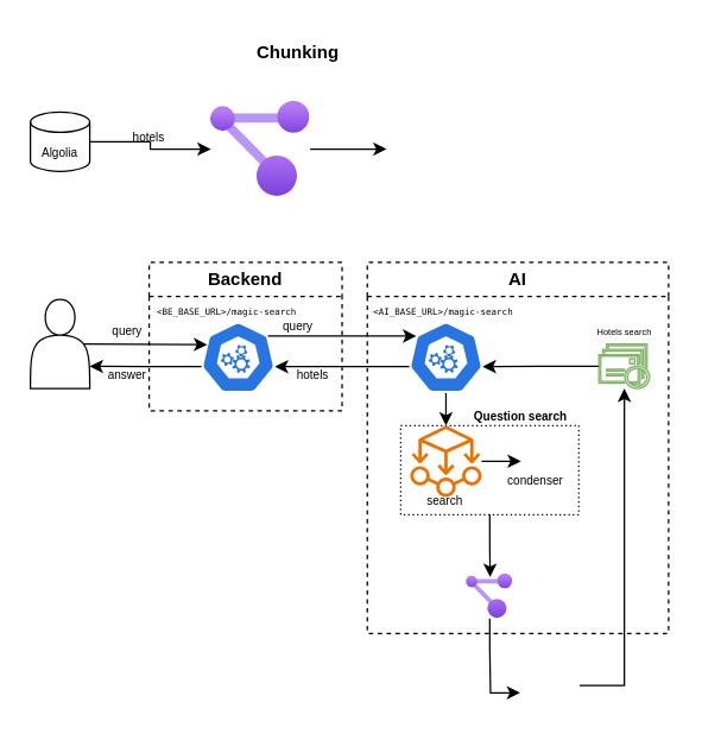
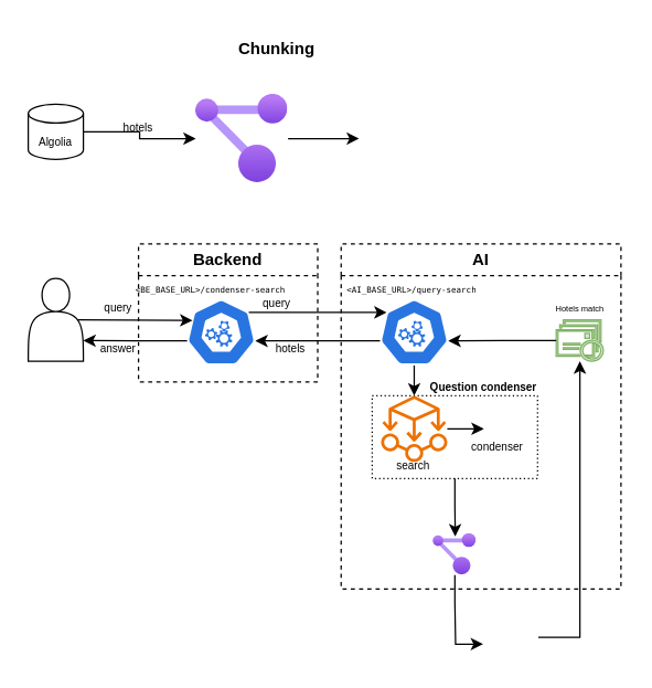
- <mxCell id="9" value="&lt;pre&gt;&lt;font style=&quot;font-size: 6px;&quot;&gt;&amp;lt;BE_BASE_URL&amp;gt;/magic-search&lt;/font&gt;&lt;/pre&gt;" style="text;html=1;align=center;verticalAlign=middle;resizable=0;points=[];autosize=1;strokeColor=none;fillColor=none;" vertex="1" parent="7"><mxGeometry x="-8" y="7" width="120" height="50" as="geometry" /></mxCell>
+ <mxCell id="9" value="&lt;pre&gt;&lt;font style=&quot;font-size: 6px;&quot;&gt;&amp;lt;BE_BASE_URL&amp;gt;/condenser-search&lt;/font&gt;&lt;/pre&gt;" style="text;html=1;align=center;verticalAlign=middle;resizable=0;points=[];autosize=1;strokeColor=none;fillColor=none;" vertex="1" parent="7"><mxGeometry x="-8" y="7" width="120" height="50" as="geometry" /></mxCell>
- <mxCell id="17" value="&lt;pre&gt;&lt;font style=&quot;font-size: 6px;&quot;&gt;&amp;lt;AI_BASE_URL&amp;gt;/magic-search&lt;/font&gt;&lt;/pre&gt;" style="text;html=1;align=center;verticalAlign=middle;resizable=0;points=[];autosize=1;strokeColor=none;fillColor=none;" vertex="1" parent="13"><mxGeometry x="-9" y="7" width="120" height="50" as="geometry" /></mxCell>
+ <mxCell id="17" value="&lt;pre&gt;&lt;font style=&quot;font-size: 6px;&quot;&gt;&amp;lt;AI_BASE_URL&amp;gt;/query-search&lt;/font&gt;&lt;/pre&gt;" style="text;html=1;align=center;verticalAlign=middle;resizable=0;points=[];autosize=1;strokeColor=none;fillColor=none;" vertex="1" parent="13"><mxGeometry x="-9" y="7" width="120" height="50" as="geometry" /></mxCell>
- <mxCell id="25" value="&lt;font style=&quot;font-size: 6px;&quot;&gt;Hotels search&lt;/font&gt;" style="text;html=1;align=center;verticalAlign=middle;resizable=0;points=[];autosize=1;strokeColor=none;fillColor=none;" vertex="1" parent="13"><mxGeometry x="143.12" y="30" width="60" height="30" as="geometry" /></mxCell>
+ <mxCell id="25" value="&lt;font style=&quot;font-size: 6px;&quot;&gt;Hotels match&lt;/font&gt;" style="text;html=1;align=center;verticalAlign=middle;resizable=0;points=[];autosize=1;strokeColor=none;fillColor=none;" vertex="1" parent="13"><mxGeometry x="143.12" y="30" width="60" height="30" as="geometry" /></mxCell>
- <mxCell id="33" value="&lt;font style=&quot;font-size: 8px;&quot;&gt;&lt;b&gt;Question search&lt;/b&gt;&lt;/font&gt;" style="text;html=1;align=center;verticalAlign=middle;resizable=0;points=[];autosize=1;strokeColor=none;fillColor=none;" vertex="1" parent="1"><mxGeometry x="300" y="264" width="100" height="30" as="geometry" /></mxCell>
+ <mxCell id="33" value="&lt;font style=&quot;font-size: 8px;&quot;&gt;&lt;b&gt;Question condenser&lt;/b&gt;&lt;/font&gt;" style="text;html=1;align=center;verticalAlign=middle;resizable=0;points=[];autosize=1;strokeColor=none;fillColor=none;" vertex="1" parent="1"><mxGeometry x="300" y="264" width="100" height="30" as="geometry" /></mxCell>
